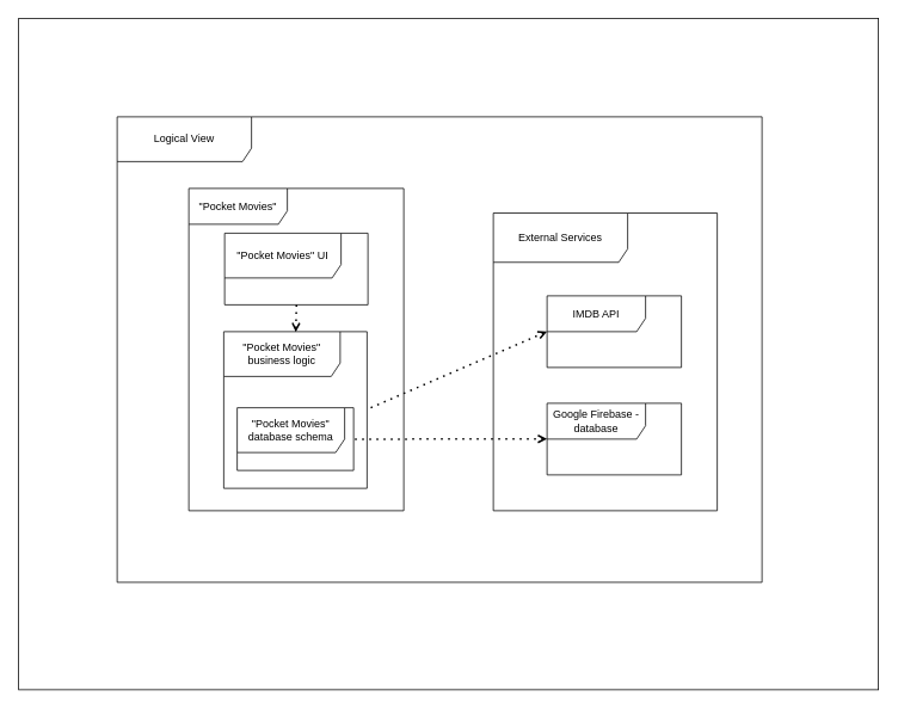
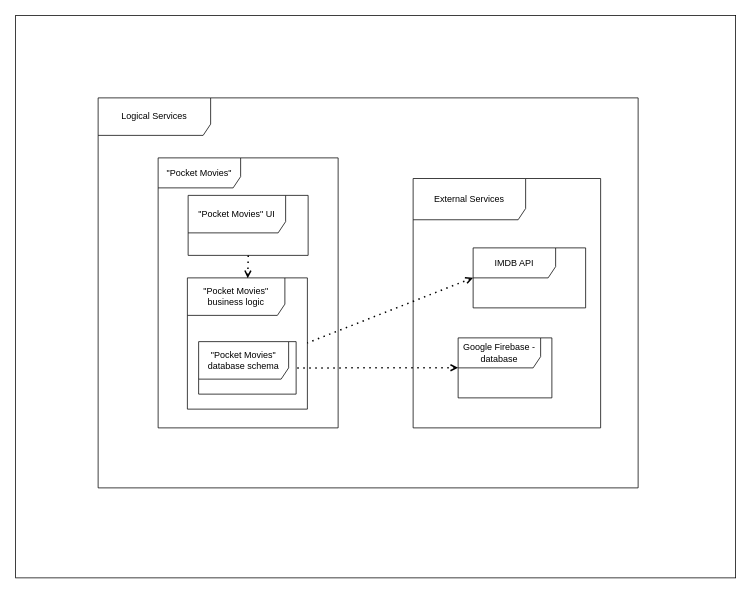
- <mxCell id="4" value="Logical View" style="shape=umlFrame;whiteSpace=wrap;html=1;pointerEvents=0;width=150;height=50;" parent="3" vertex="1"><mxGeometry width="720" height="520" as="geometry" /></mxCell>
+ <mxCell id="4" value="Logical Services" style="shape=umlFrame;whiteSpace=wrap;html=1;pointerEvents=0;width=150;height=50;" parent="3" vertex="1"><mxGeometry width="720" height="520" as="geometry" /></mxCell>
- <mxCell id="7" value="IMDB API" style="shape=umlFrame;whiteSpace=wrap;html=1;pointerEvents=0;width=110;height=40;" parent="5" vertex="1"><mxGeometry x="60" y="92.5" width="150" height="80" as="geometry" /></mxCell>
+ <mxCell id="7" value="IMDB API" style="shape=umlFrame;whiteSpace=wrap;html=1;pointerEvents=0;width=110;height=40;" parent="5" vertex="1"><mxGeometry x="80" y="92.5" width="150" height="80" as="geometry" /></mxCell>
- <mxCell id="8" value="Google Firebase -&lt;br&gt;database" style="shape=umlFrame;whiteSpace=wrap;html=1;pointerEvents=0;width=110;height=40;" parent="5" vertex="1"><mxGeometry x="60" y="212.5" width="150" height="80" as="geometry" /></mxCell>
+ <mxCell id="8" value="Google Firebase -&lt;br&gt;database" style="shape=umlFrame;whiteSpace=wrap;html=1;pointerEvents=0;width=110;height=40;" parent="5" vertex="1"><mxGeometry x="60" y="212.5" width="125" height="80" as="geometry" /></mxCell>
